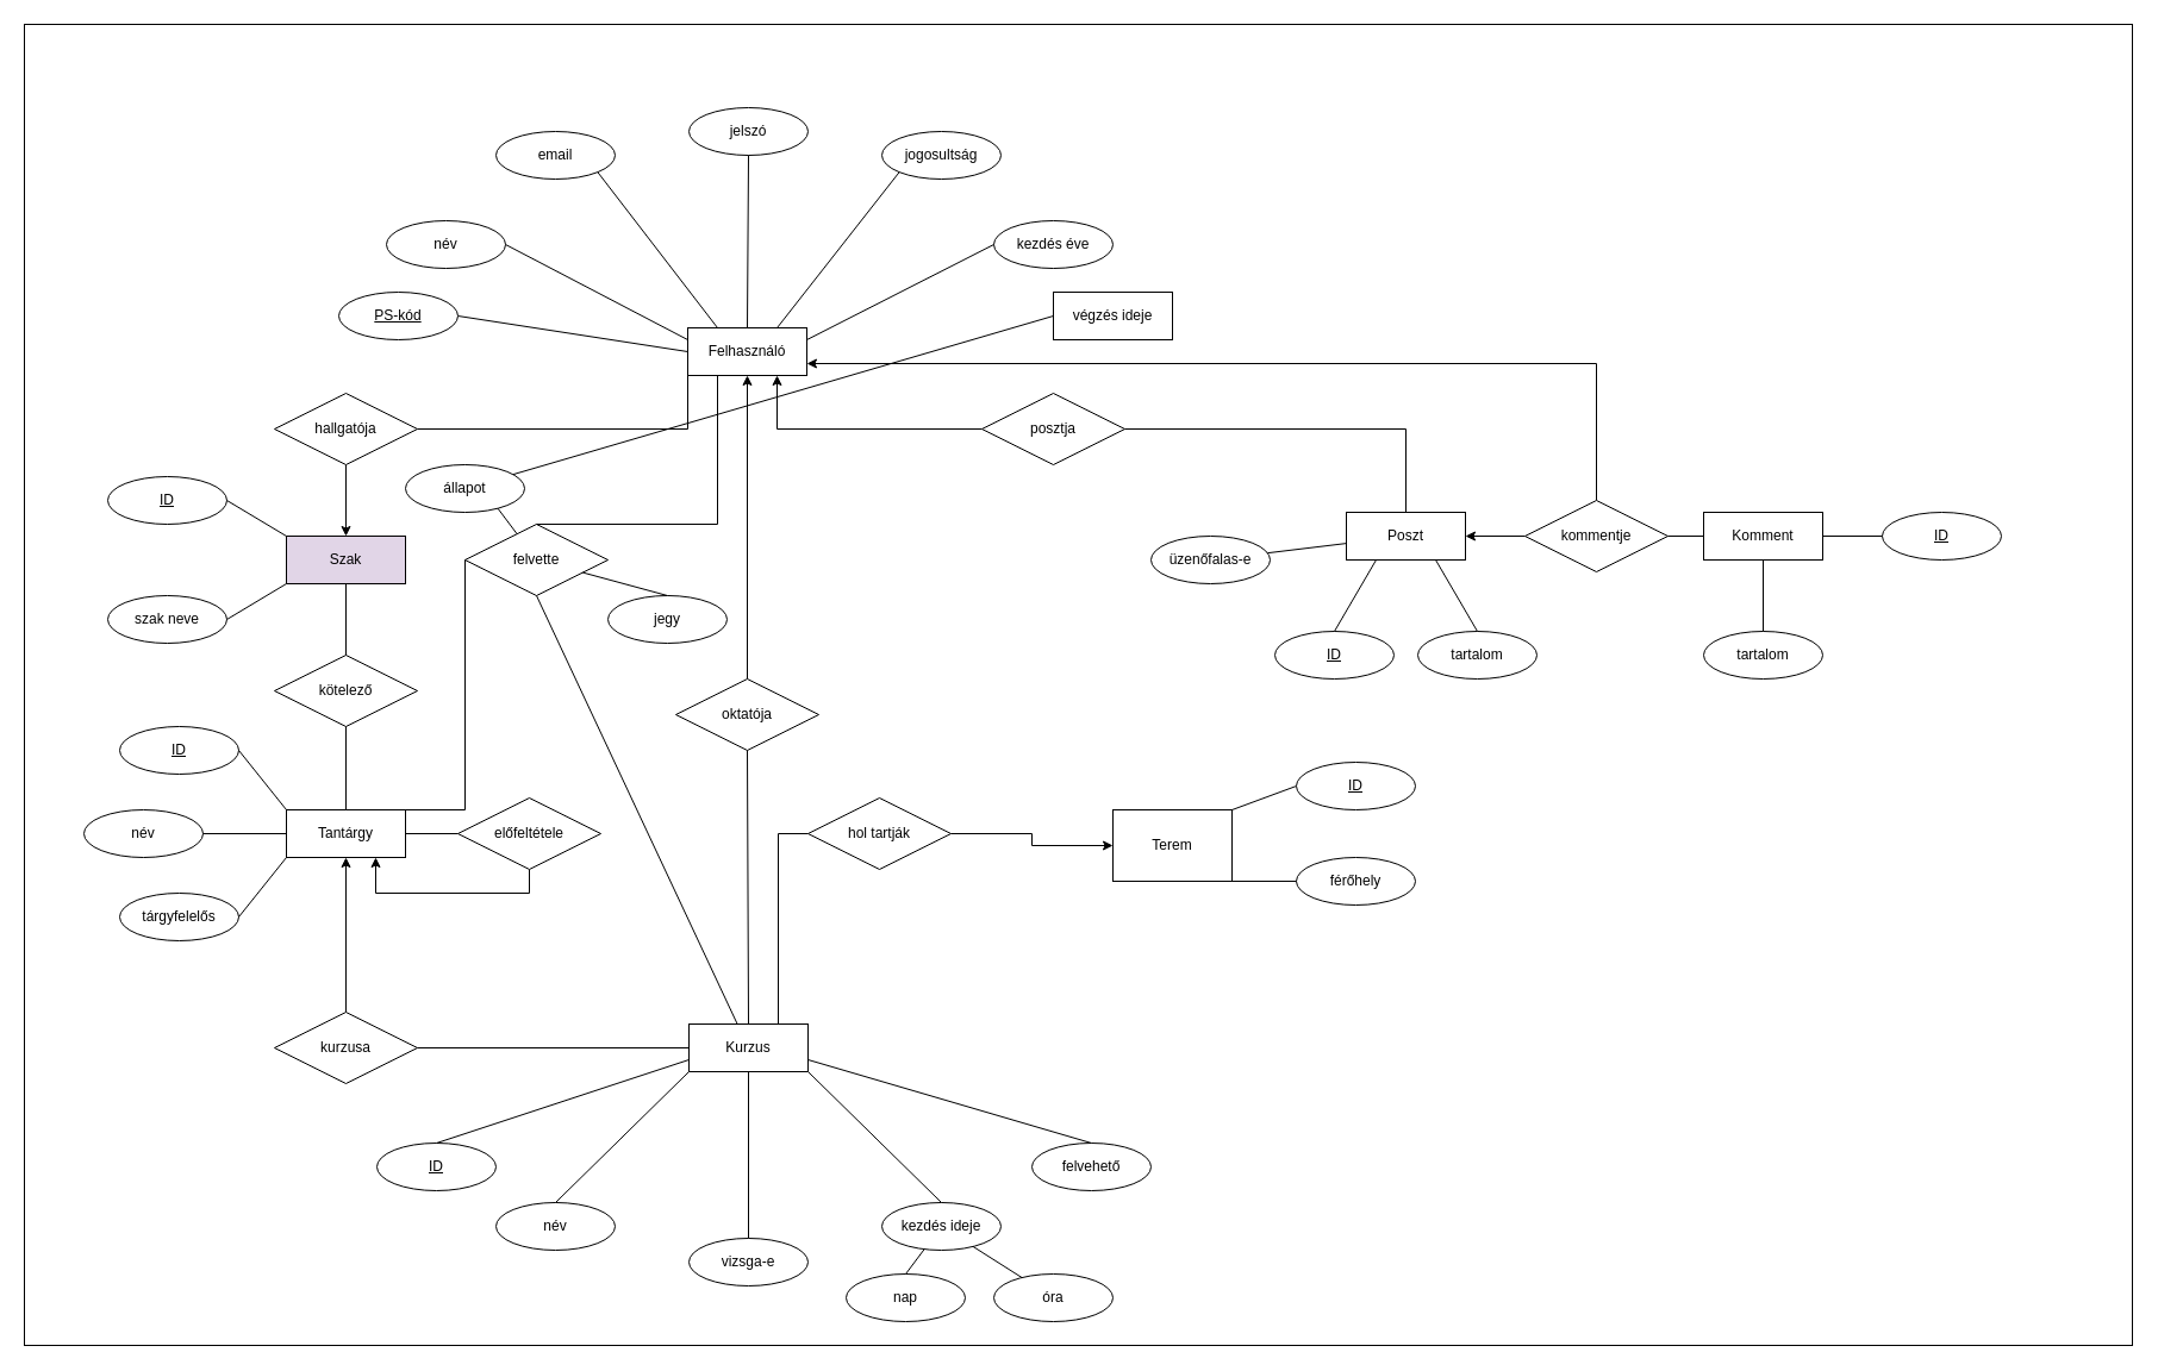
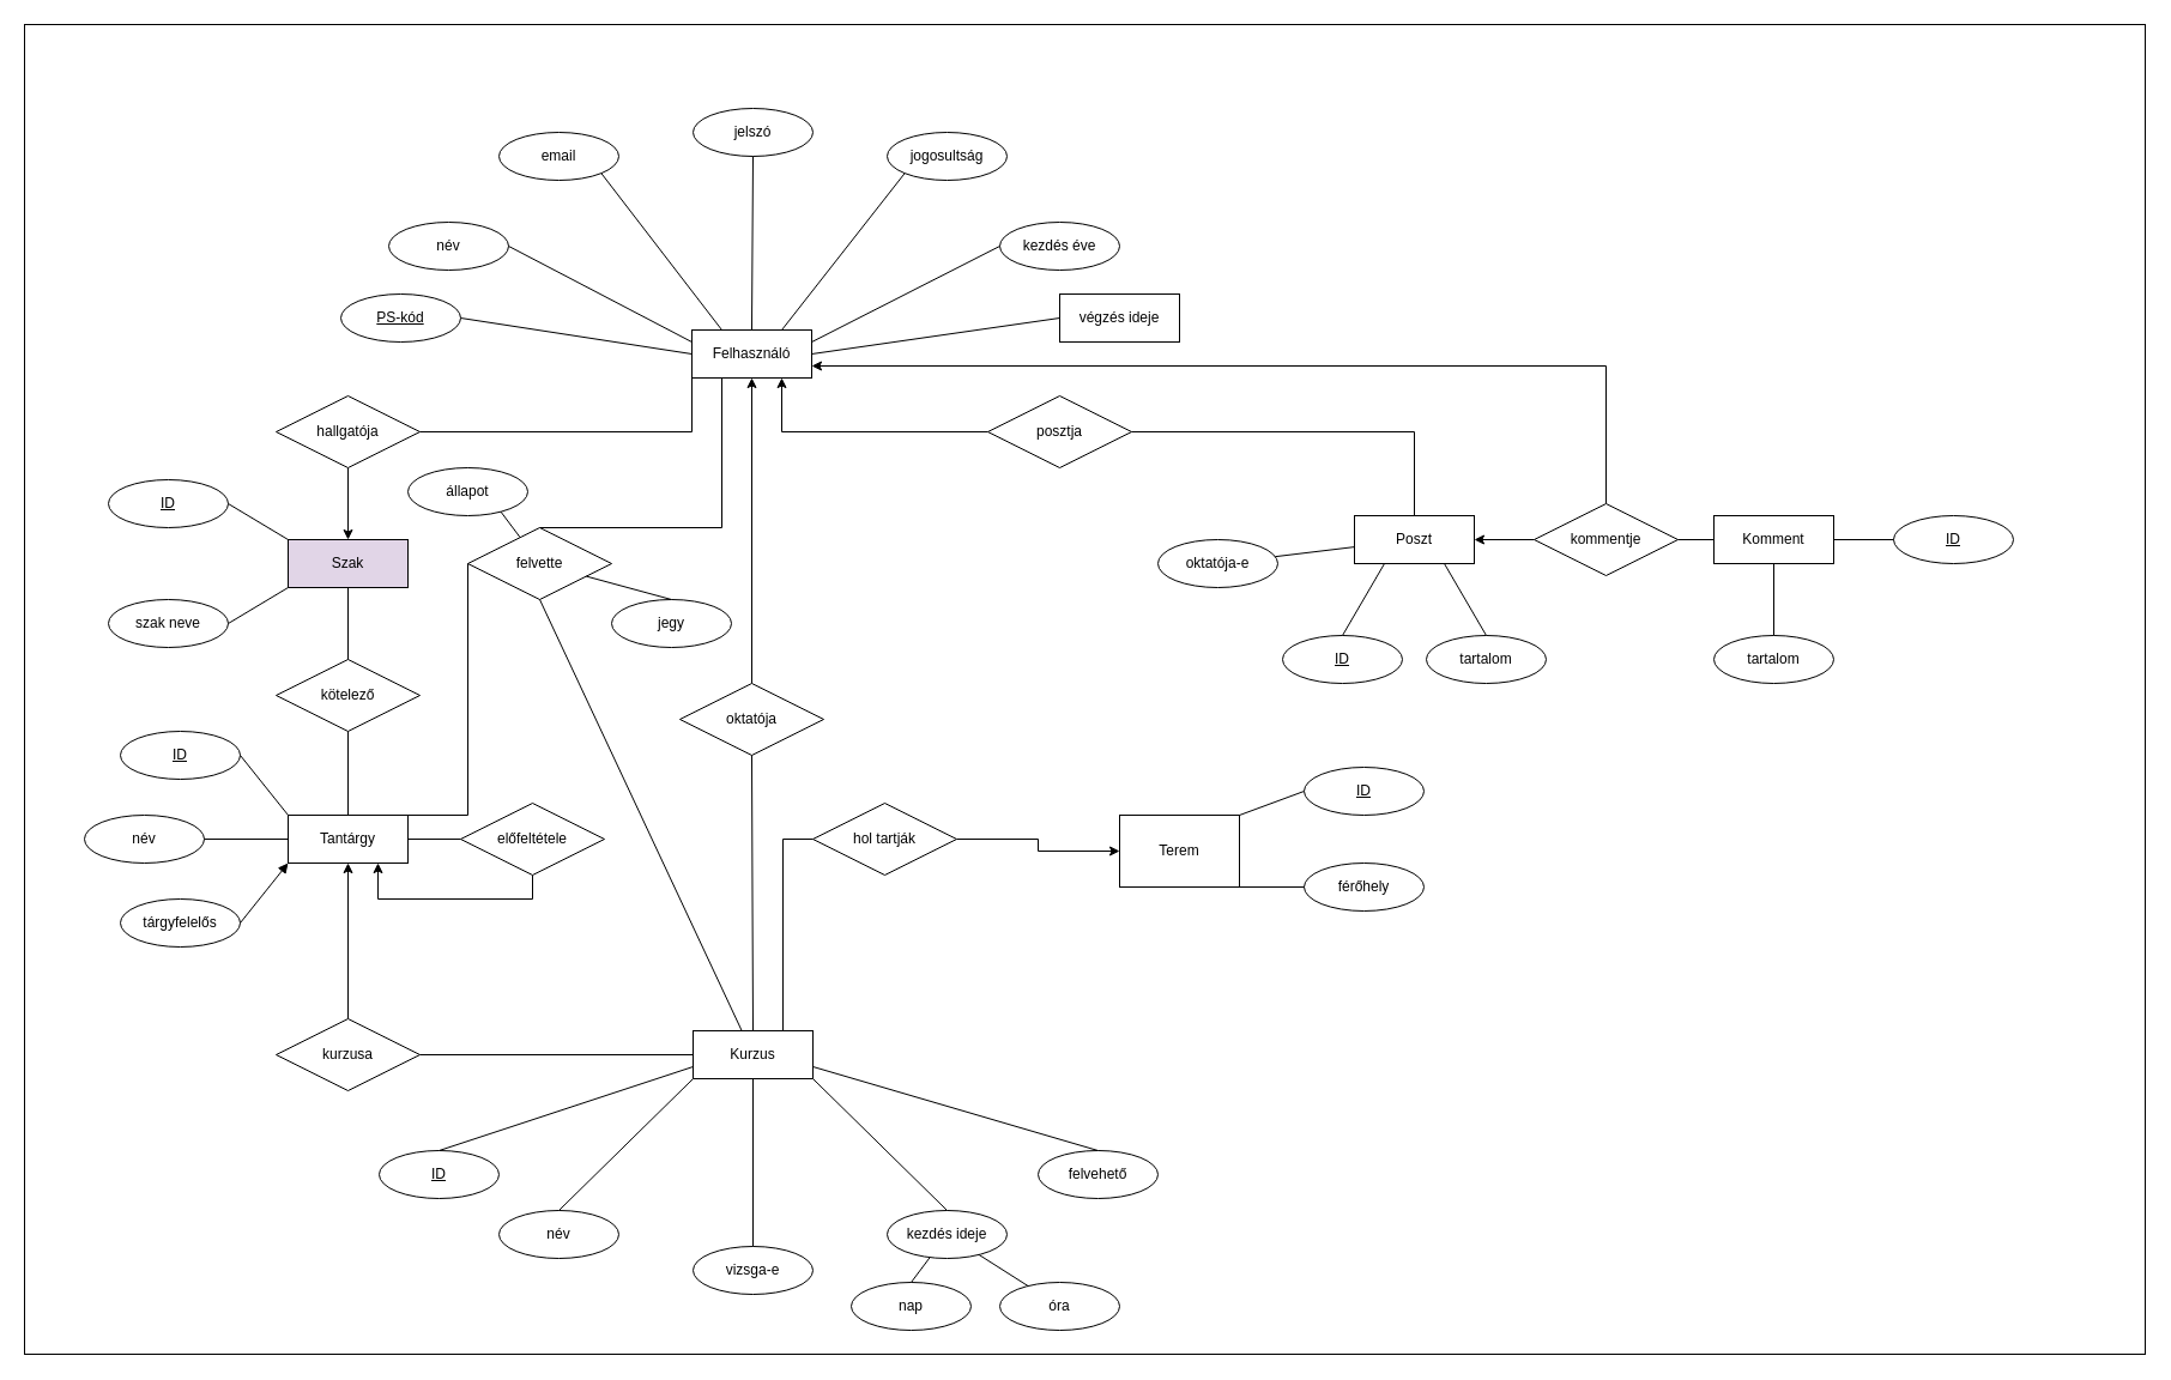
- <mxCell id="18" value="" style="endArrow=none;html=1;rounded=0;exitX=0;exitY=0.5;exitDx=0;exitDy=0;" parent="1" source="8" target="56" edge="1"><mxGeometry relative="1" as="geometry"><mxPoint x="464" y="335" as="sourcePoint" /><mxPoint x="664" y="365" as="targetPoint" /></mxGeometry></mxCell>
+ <mxCell id="18" value="" style="endArrow=none;html=1;rounded=0;exitX=0;exitY=0.5;exitDx=0;exitDy=0;entryX=1;entryY=0.5;entryDx=0;entryDy=0;" parent="1" source="8" target="3" edge="1"><mxGeometry relative="1" as="geometry"><mxPoint x="464" y="335" as="sourcePoint" /><mxPoint x="664" y="365" as="targetPoint" /></mxGeometry></mxCell>
- <mxCell id="88" value="üzenőfalas-e" style="ellipse;whiteSpace=wrap;html=1;align=center;" vertex="1" parent="1"><mxGeometry x="966" y="450" width="100" height="40" as="geometry" /></mxCell>
+ <mxCell id="88" value="oktatója-e" style="ellipse;whiteSpace=wrap;html=1;align=center;" vertex="1" parent="1"><mxGeometry x="966" y="450" width="100" height="40" as="geometry" /></mxCell>
- <mxCell id="29" value="" style="endArrow=none;html=1;rounded=0;entryX=0;entryY=1;entryDx=0;entryDy=0;exitX=1;exitY=0.5;exitDx=0;exitDy=0;" parent="1" source="24" target="7" edge="1"><mxGeometry relative="1" as="geometry"><mxPoint x="604" y="300" as="sourcePoint" /><mxPoint x="797" y="350" as="targetPoint" /></mxGeometry></mxCell>
+ <mxCell id="29" value="" style="endArrow=block;html=1;rounded=0;entryX=0;entryY=1;entryDx=0;entryDy=0;exitX=1;exitY=0.5;exitDx=0;exitDy=0;" parent="1" source="24" target="7" edge="1"><mxGeometry relative="1" as="geometry"><mxPoint x="604" y="300" as="sourcePoint" /><mxPoint x="797" y="350" as="targetPoint" /></mxGeometry></mxCell>
